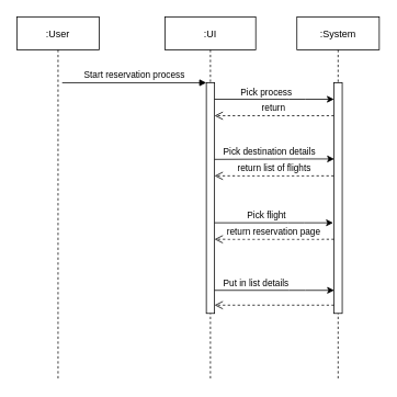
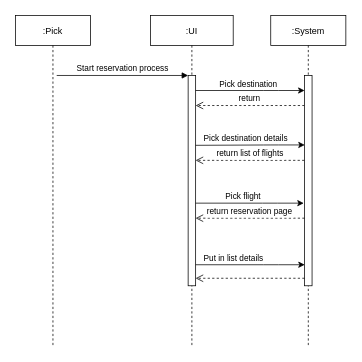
- <mxCell id="2" value=":User" style="shape=umlLifeline;perimeter=lifelinePerimeter;container=1;collapsible=0;recursiveResize=0;rounded=0;shadow=0;strokeWidth=1;" parent="1" vertex="1"><mxGeometry x="20" y="20" width="100" height="440" as="geometry" /></mxCell>
+ <mxCell id="2" value=":Pick" style="shape=umlLifeline;perimeter=lifelinePerimeter;container=1;collapsible=0;recursiveResize=0;rounded=0;shadow=0;strokeWidth=1;" parent="1" vertex="1"><mxGeometry x="20" y="20" width="100" height="440" as="geometry" /></mxCell>
- <mxCell id="11" value="&lt;span style=&quot;color: rgb(0 , 0 , 0) ; font-family: &amp;#34;helvetica&amp;#34; ; font-size: 11px ; font-style: normal ; font-weight: 400 ; letter-spacing: normal ; text-align: center ; text-indent: 0px ; text-transform: none ; word-spacing: 0px ; background-color: rgb(255 , 255 , 255) ; display: inline ; float: none&quot;&gt;Pick process&lt;/span&gt;" style="text;whiteSpace=wrap;html=1;" vertex="1" parent="1"><mxGeometry x="290" y="98" width="80" height="20" as="geometry" /></mxCell>
+ <mxCell id="11" value="&lt;span style=&quot;color: rgb(0 , 0 , 0) ; font-family: &amp;#34;helvetica&amp;#34; ; font-size: 11px ; font-style: normal ; font-weight: 400 ; letter-spacing: normal ; text-align: center ; text-indent: 0px ; text-transform: none ; word-spacing: 0px ; background-color: rgb(255 , 255 , 255) ; display: inline ; float: none&quot;&gt;Pick destination&lt;/span&gt;" style="text;whiteSpace=wrap;html=1;" vertex="1" parent="1"><mxGeometry x="290" y="98" width="80" height="20" as="geometry" /></mxCell>
